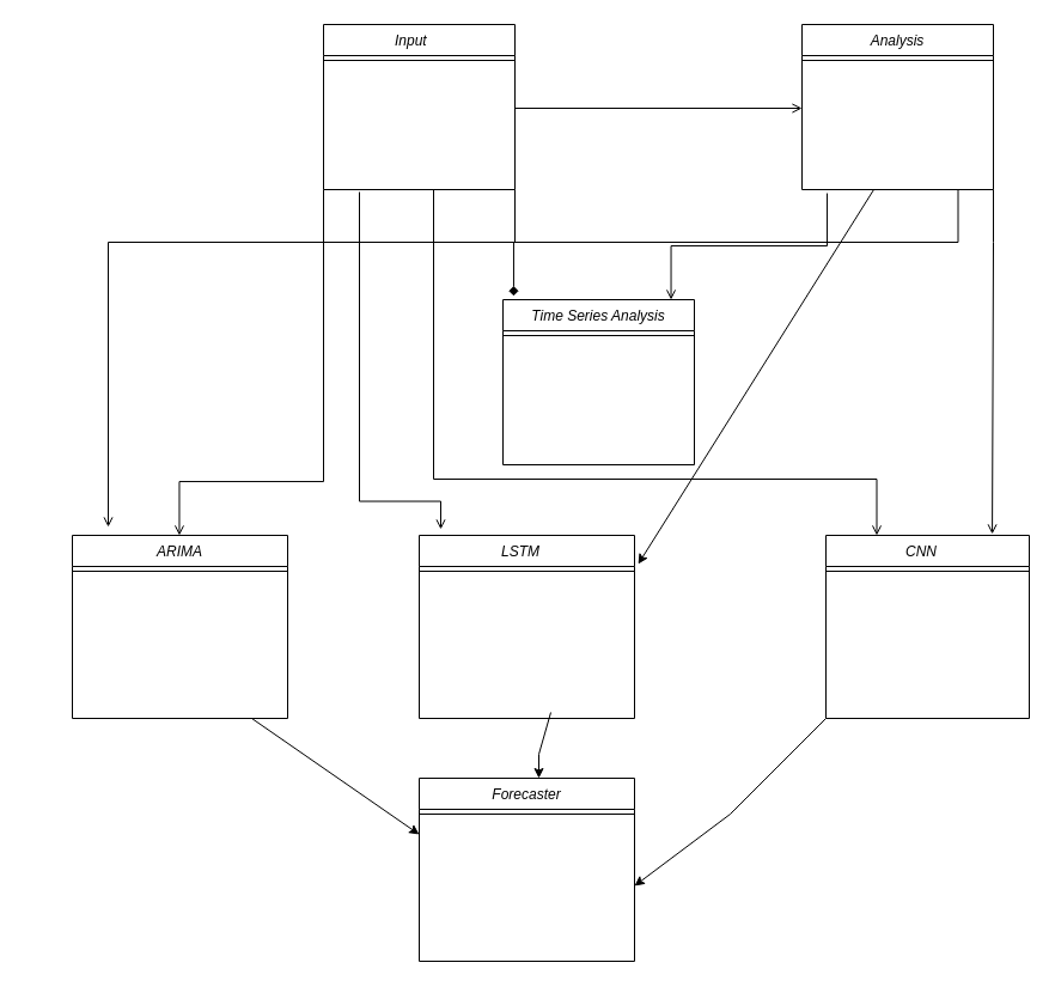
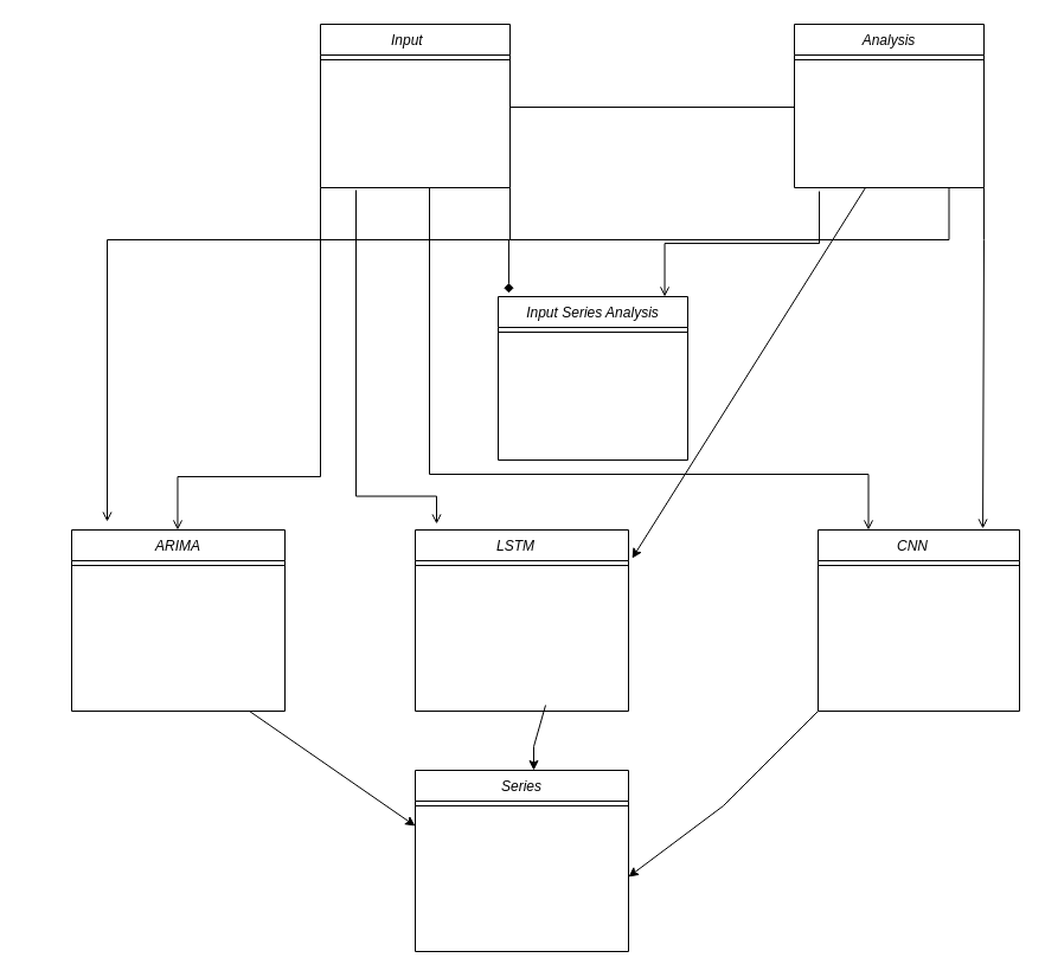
- <mxCell id="4" value="" style="endArrow=open;shadow=0;strokeWidth=1;rounded=0;endFill=1;edgeStyle=elbowEdgeStyle;elbow=vertical;entryX=0;entryY=0.5;entryDx=0;entryDy=0;" parent="1" source="2" target="5" edge="1"><mxGeometry x="0.5" y="41" relative="1" as="geometry"><mxPoint x="470" y="192" as="sourcePoint" /><mxPoint x="590" y="140" as="targetPoint" /><mxPoint x="-40" y="32" as="offset" /><Array as="points"><mxPoint x="530" y="90" /><mxPoint x="590" y="150" /><mxPoint x="500" y="150" /></Array></mxGeometry></mxCell>
+ <mxCell id="4" value="" style="endArrow=none;shadow=0;strokeWidth=1;rounded=0;endFill=1;edgeStyle=elbowEdgeStyle;elbow=vertical;entryX=0;entryY=0.5;entryDx=0;entryDy=0;" parent="1" source="2" target="5" edge="1"><mxGeometry x="0.5" y="41" relative="1" as="geometry"><mxPoint x="470" y="192" as="sourcePoint" /><mxPoint x="590" y="140" as="targetPoint" /><mxPoint x="-40" y="32" as="offset" /><Array as="points"><mxPoint x="530" y="90" /><mxPoint x="590" y="150" /><mxPoint x="500" y="150" /></Array></mxGeometry></mxCell>
- <mxCell id="7" value="Time Series Analysis&#10;" style="swimlane;fontStyle=2;align=center;verticalAlign=top;childLayout=stackLayout;horizontal=1;startSize=26;horizontalStack=0;resizeParent=1;resizeLast=0;collapsible=1;marginBottom=0;rounded=0;shadow=0;strokeWidth=1;" vertex="1" parent="1"><mxGeometry x="420" y="250" width="160" height="138" as="geometry"><mxRectangle x="230" y="140" width="160" height="26" as="alternateBounds" /></mxGeometry></mxCell>
+ <mxCell id="7" value="Input Series Analysis&#10;" style="swimlane;fontStyle=2;align=center;verticalAlign=top;childLayout=stackLayout;horizontal=1;startSize=26;horizontalStack=0;resizeParent=1;resizeLast=0;collapsible=1;marginBottom=0;rounded=0;shadow=0;strokeWidth=1;" vertex="1" parent="1"><mxGeometry x="420" y="250" width="160" height="138" as="geometry"><mxRectangle x="230" y="140" width="160" height="26" as="alternateBounds" /></mxGeometry></mxCell>
- <mxCell id="16" value="Forecaster" style="swimlane;fontStyle=2;align=center;verticalAlign=top;childLayout=stackLayout;horizontal=1;startSize=26;horizontalStack=0;resizeParent=1;resizeLast=0;collapsible=1;marginBottom=0;rounded=0;shadow=0;strokeWidth=1;" vertex="1" parent="1"><mxGeometry x="350" y="650" width="180" height="153" as="geometry"><mxRectangle x="230" y="140" width="160" height="26" as="alternateBounds" /></mxGeometry></mxCell>
+ <mxCell id="16" value="Series" style="swimlane;fontStyle=2;align=center;verticalAlign=top;childLayout=stackLayout;horizontal=1;startSize=26;horizontalStack=0;resizeParent=1;resizeLast=0;collapsible=1;marginBottom=0;rounded=0;shadow=0;strokeWidth=1;" vertex="1" parent="1"><mxGeometry x="350" y="650" width="180" height="153" as="geometry"><mxRectangle x="230" y="140" width="160" height="26" as="alternateBounds" /></mxGeometry></mxCell>
